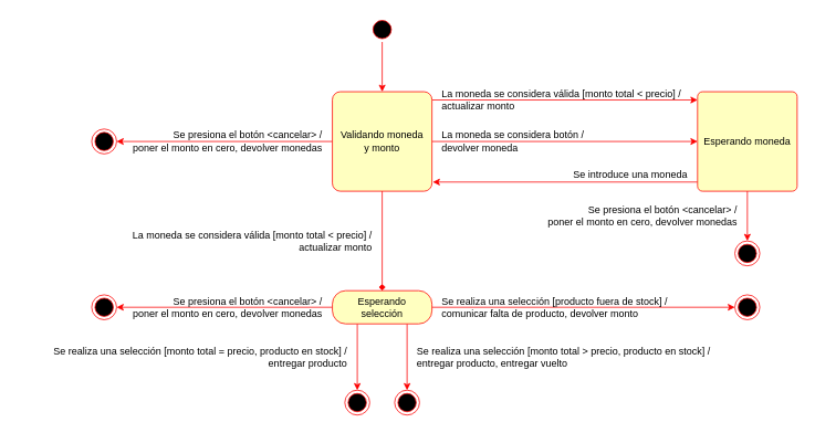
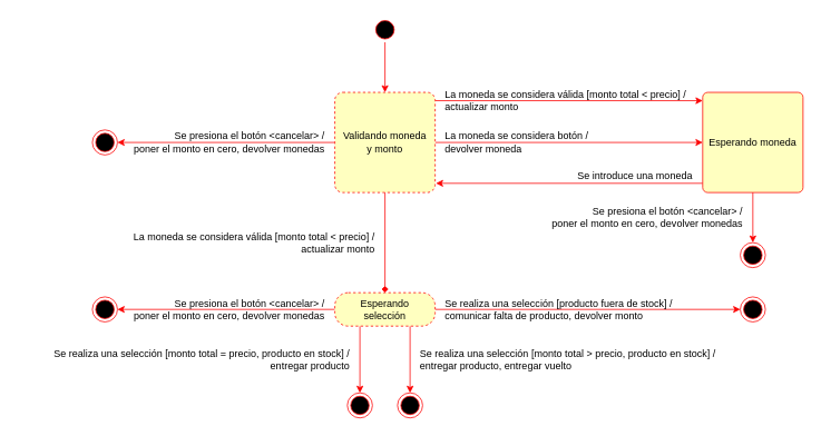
- <mxCell id="8" value="&lt;div&gt;Validando moneda&lt;/div&gt;&lt;div&gt;y monto&lt;br&gt;&lt;/div&gt;" style="rounded=1;whiteSpace=wrap;html=1;arcSize=8;fontColor=#000000;fillColor=#ffffc0;strokeColor=#ff0000;" vertex="1" parent="1"><mxGeometry x="400" y="110" width="120" height="120" as="geometry" /></mxCell>
+ <mxCell id="8" value="&lt;div&gt;Validando moneda&lt;/div&gt;&lt;div&gt;y monto&lt;br&gt;&lt;/div&gt;" style="rounded=1;whiteSpace=wrap;html=1;arcSize=8;fontColor=#000000;fillColor=#ffffc0;strokeColor=#ff0000;dashed=1;" vertex="1" parent="1"><mxGeometry x="400" y="110" width="120" height="120" as="geometry" /></mxCell>
- <mxCell id="13" value="&lt;div&gt;Esperando&lt;/div&gt;&lt;div&gt;selección&lt;br&gt;&lt;/div&gt;" style="rounded=1;whiteSpace=wrap;html=1;arcSize=40;fontColor=#000000;fillColor=#ffffc0;strokeColor=#ff0000;" vertex="1" parent="1"><mxGeometry x="400" y="350" width="120" height="40" as="geometry" /></mxCell>
+ <mxCell id="13" value="&lt;div&gt;Esperando&lt;/div&gt;&lt;div&gt;selección&lt;br&gt;&lt;/div&gt;" style="rounded=1;whiteSpace=wrap;html=1;arcSize=40;fontColor=#000000;fillColor=#ffffc0;strokeColor=#ff0000;dashed=1;" vertex="1" parent="1"><mxGeometry x="400" y="350" width="120" height="40" as="geometry" /></mxCell>
